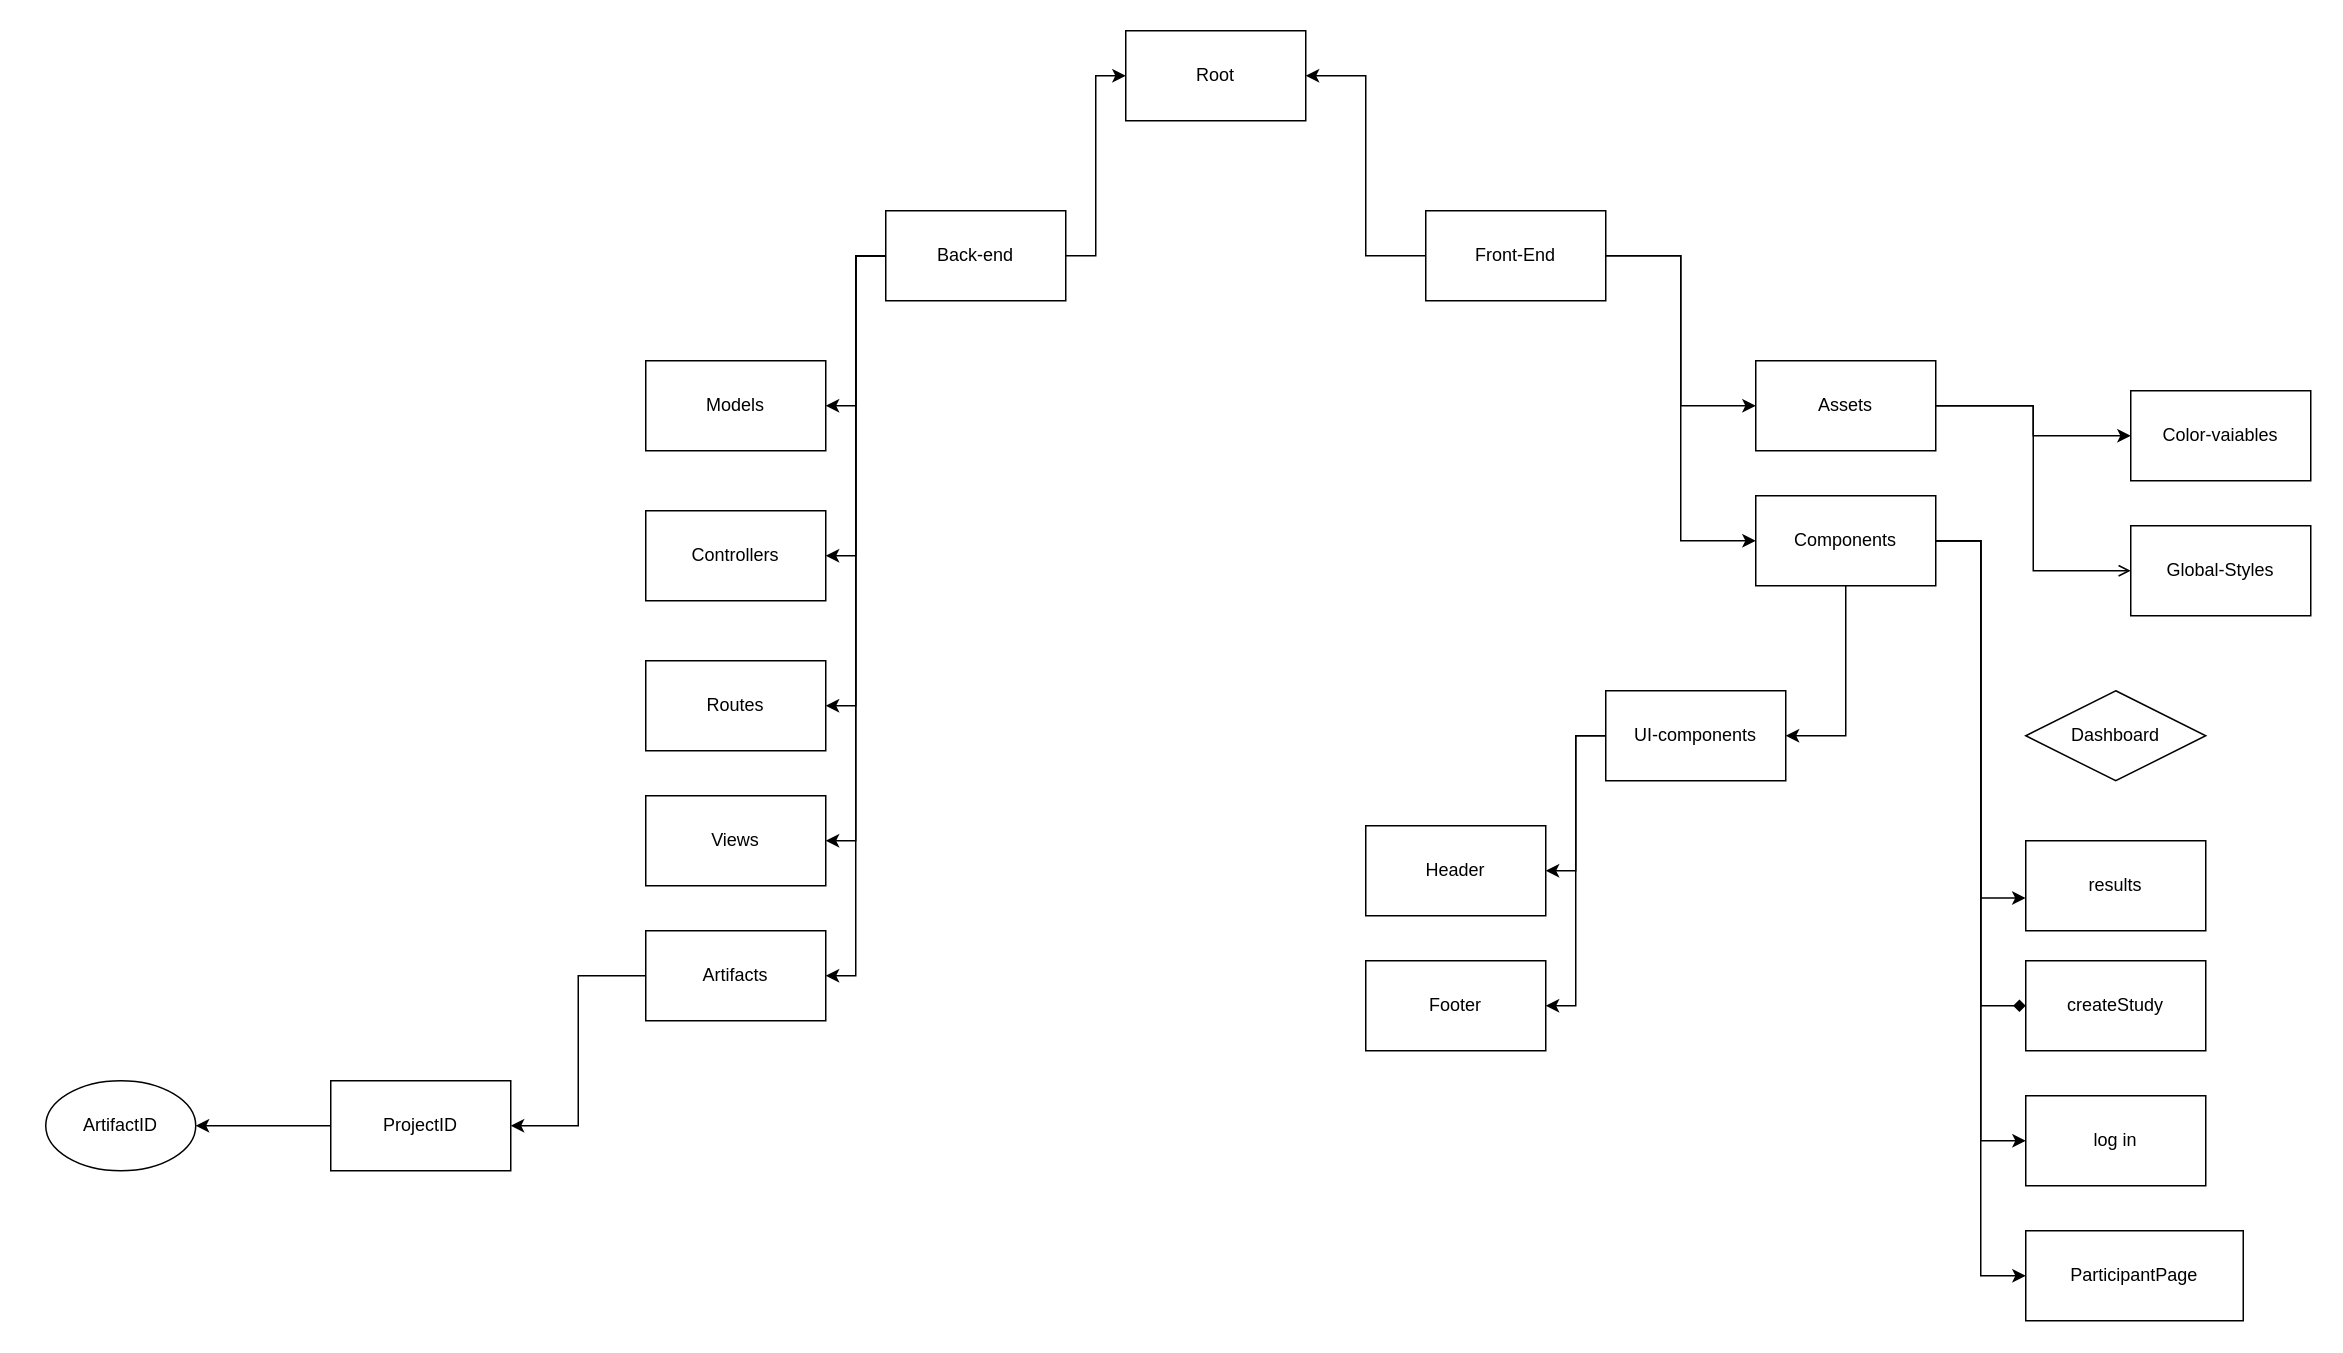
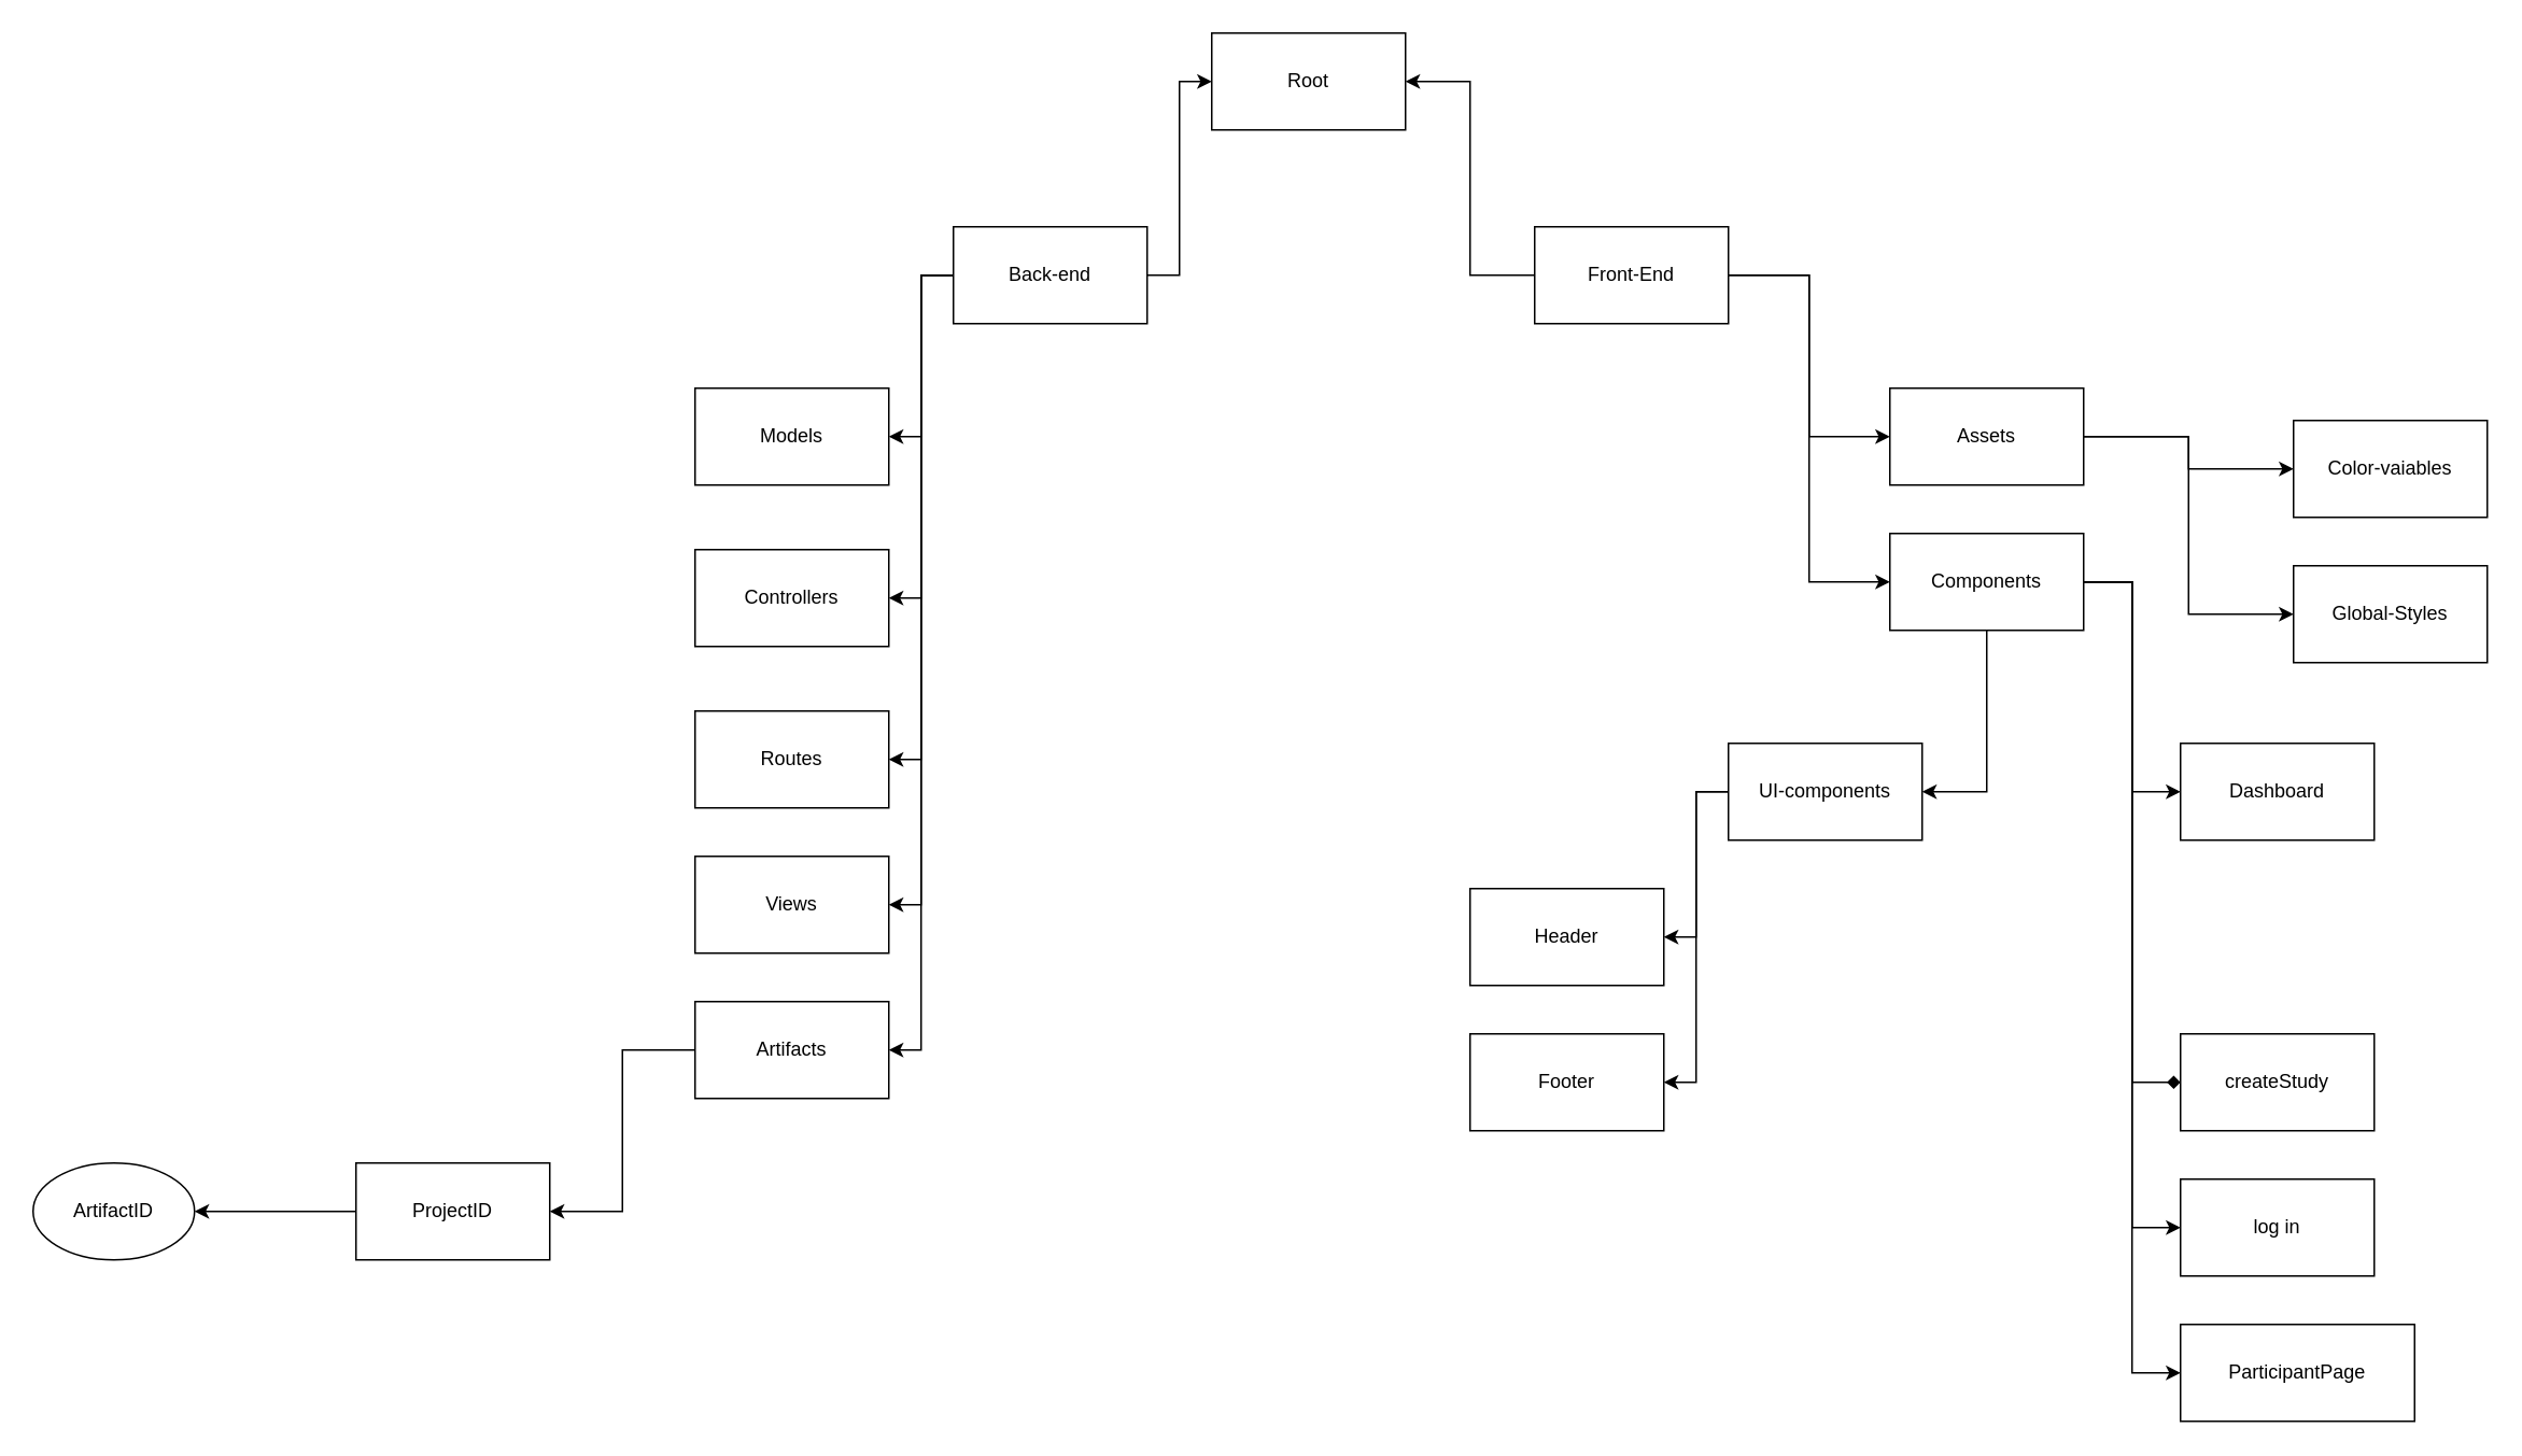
- <mxCell id="24" style="edgeStyle=orthogonalEdgeStyle;rounded=0;orthogonalLoop=1;jettySize=auto;html=1;entryX=0;entryY=0.5;entryDx=0;entryDy=0;endArrow=open;" edge="1" parent="1" source="25" target="33"><mxGeometry relative="1" as="geometry" /></mxCell>
+ <mxCell id="24" style="edgeStyle=orthogonalEdgeStyle;rounded=0;orthogonalLoop=1;jettySize=auto;html=1;entryX=0;entryY=0.5;entryDx=0;entryDy=0;" edge="1" parent="1" source="25" target="33"><mxGeometry relative="1" as="geometry" /></mxCell>
+ <mxCell id="26" style="edgeStyle=orthogonalEdgeStyle;rounded=0;orthogonalLoop=1;jettySize=auto;html=1;entryX=0;entryY=0.5;entryDx=0;entryDy=0;" edge="1" parent="1" source="31" target="34"><mxGeometry relative="1" as="geometry" /></mxCell>
- <mxCell id="34" value="Dashboard" style="rhombus;whiteSpace=wrap;html=1;" vertex="1" parent="1"><mxGeometry x="1350" y="460" width="120" height="60" as="geometry" /></mxCell>
+ <mxCell id="34" value="Dashboard" style="rounded=0;whiteSpace=wrap;html=1;" vertex="1" parent="1"><mxGeometry x="1350" y="460" width="120" height="60" as="geometry" /></mxCell>
- <mxCell id="35" value="results" style="rounded=0;whiteSpace=wrap;html=1;" vertex="1" parent="1"><mxGeometry x="1350" y="560" width="120" height="60" as="geometry" /></mxCell>
- <mxCell id="44" style="edgeStyle=orthogonalEdgeStyle;rounded=0;orthogonalLoop=1;jettySize=auto;html=1;entryX=-0.001;entryY=0.636;entryDx=0;entryDy=0;entryPerimeter=0;" edge="1" parent="1" source="31" target="35"><mxGeometry relative="1" as="geometry" /></mxCell>
- <mxCell id="21" value="ArtifactID" style="ellipse;whiteSpace=wrap;html=1;" vertex="1" parent="1"><mxGeometry x="30" y="720" width="100" height="60" as="geometry" /></mxCell>
+ <mxCell id="21" value="ArtifactID" style="ellipse;whiteSpace=wrap;html=1;" vertex="1" parent="1"><mxGeometry x="20" y="720" width="100" height="60" as="geometry" /></mxCell>
